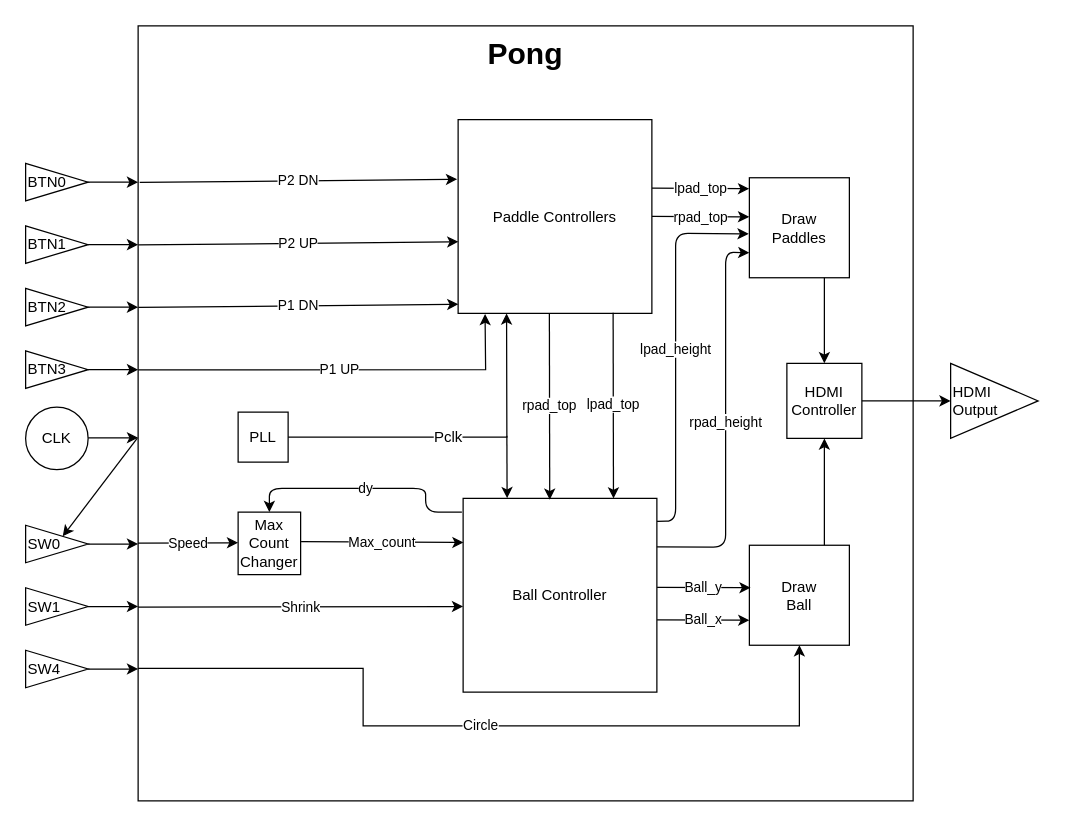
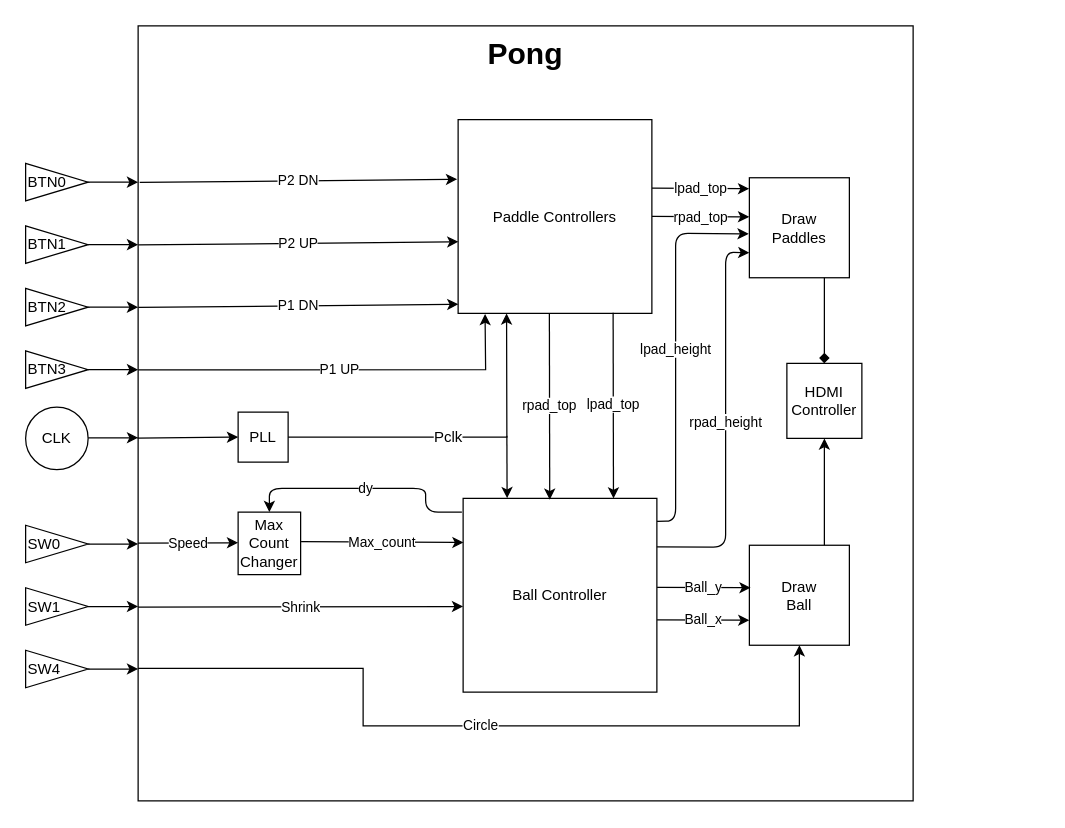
- <mxCell id="45" value="" style="endArrow=classic;html=1;entryX=0.5;entryY=0;entryDx=0;entryDy=0;exitX=0.75;exitY=1;exitDx=0;exitDy=0;" edge="1" parent="1" source="41" target="19"><mxGeometry width="50" height="50" relative="1" as="geometry"><mxPoint x="620" y="280" as="sourcePoint" /><mxPoint x="670" y="230" as="targetPoint" /></mxGeometry></mxCell>
+ <mxCell id="45" value="" style="endArrow=diamond;html=1;entryX=0.5;entryY=0;entryDx=0;entryDy=0;exitX=0.75;exitY=1;exitDx=0;exitDy=0;" edge="1" parent="1" source="41" target="19"><mxGeometry width="50" height="50" relative="1" as="geometry"><mxPoint x="620" y="280" as="sourcePoint" /><mxPoint x="670" y="230" as="targetPoint" /></mxGeometry></mxCell>
- <mxCell id="20" value="" style="endArrow=classic;html=1;exitX=1;exitY=0.5;exitDx=0;exitDy=0;" edge="1" parent="1" source="19" target="21"><mxGeometry width="50" height="50" relative="1" as="geometry"><mxPoint x="20" y="710" as="sourcePoint" /><mxPoint x="70" y="660" as="targetPoint" /></mxGeometry></mxCell>
- <mxCell id="21" value="HDMI&lt;br&gt;Output" style="triangle;whiteSpace=wrap;html=1;align=left;" vertex="1" parent="1"><mxGeometry x="760" y="290" width="70" height="60" as="geometry" /></mxCell>
- <mxCell id="23" value="" style="endArrow=classic;html=1;exitX=-0.001;exitY=0.532;exitDx=0;exitDy=0;exitPerimeter=0;" edge="1" parent="1" source="2" target="16"><mxGeometry width="50" height="50" relative="1" as="geometry"><mxPoint x="20" y="710" as="sourcePoint" /><mxPoint x="70" y="660" as="targetPoint" /></mxGeometry></mxCell>
+ <mxCell id="23" value="" style="endArrow=classic;html=1;entryX=0;entryY=0.5;entryDx=0;entryDy=0;exitX=-0.001;exitY=0.532;exitDx=0;exitDy=0;exitPerimeter=0;" edge="1" parent="1" source="2" target="22"><mxGeometry width="50" height="50" relative="1" as="geometry"><mxPoint x="20" y="710" as="sourcePoint" /><mxPoint x="70" y="660" as="targetPoint" /></mxGeometry></mxCell>
